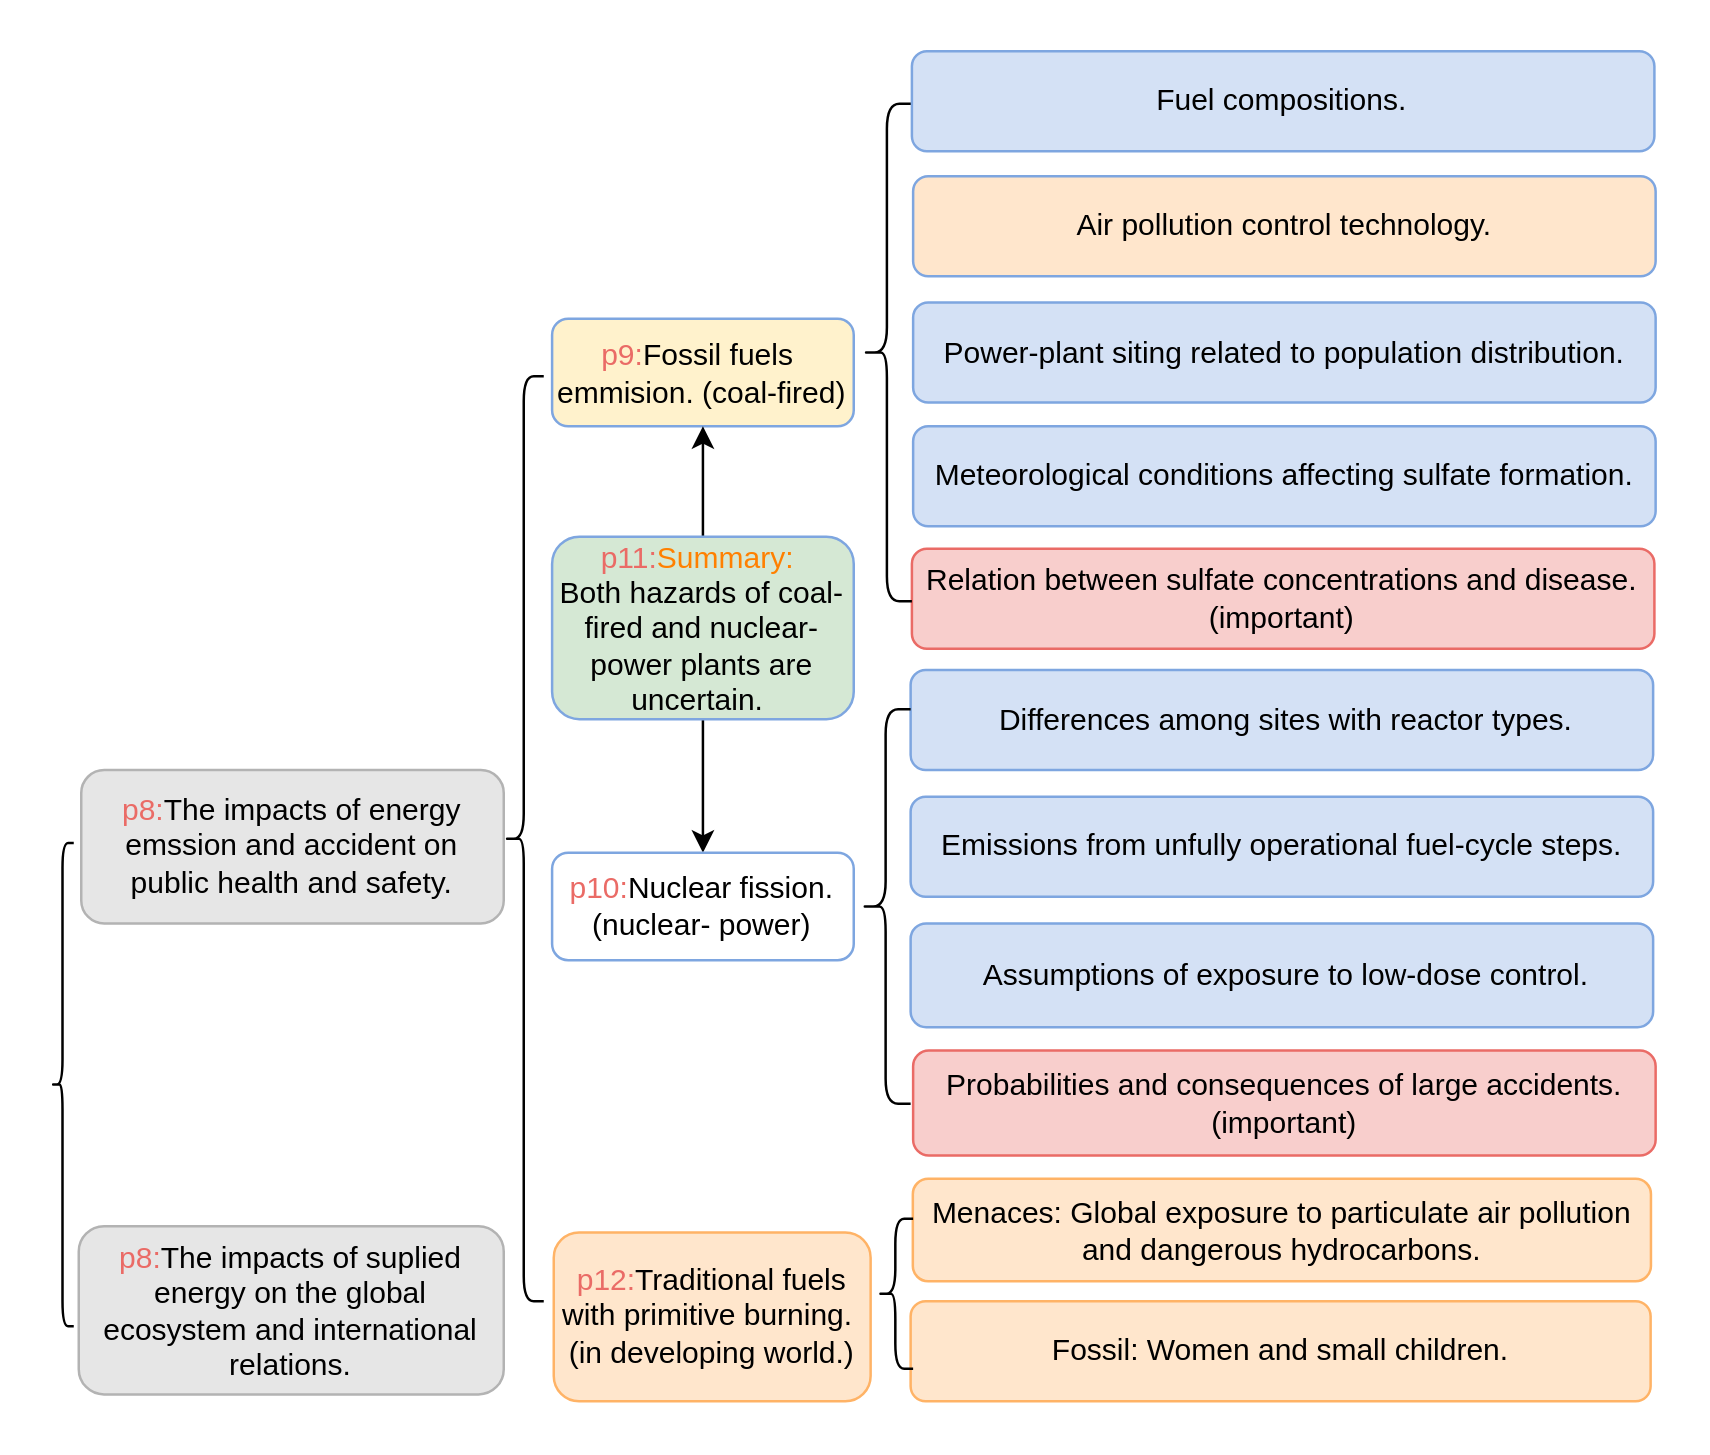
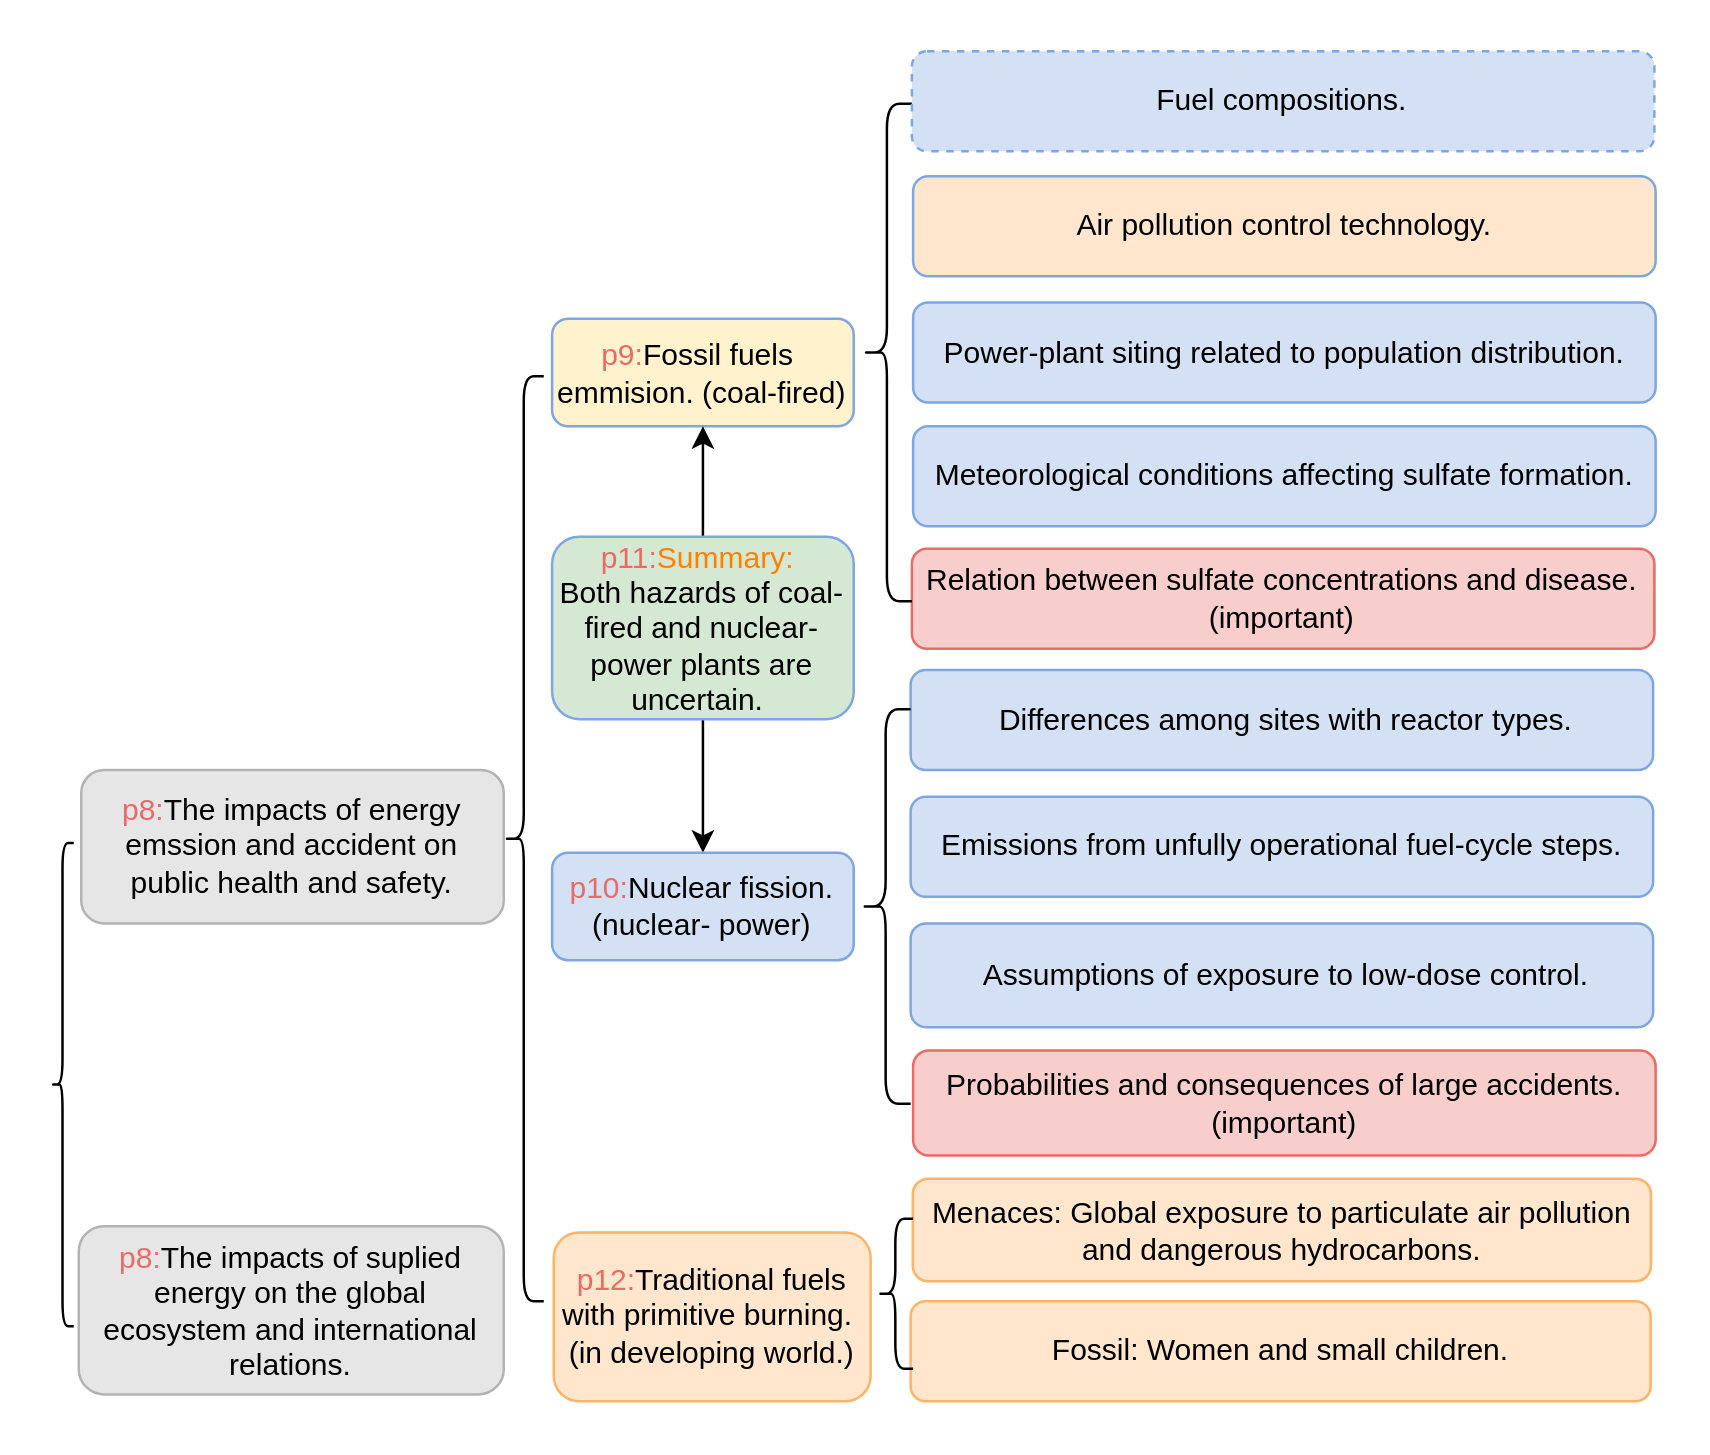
- <mxCell id="20" value="Fuel compositions." style="rounded=1;whiteSpace=wrap;html=1;fillColor=#D4E1F5;strokeColor=#7EA6E0;" parent="1" vertex="1"><mxGeometry x="364.26" y="20" width="297" height="40" as="geometry" /></mxCell>
+ <mxCell id="20" value="Fuel compositions." style="rounded=1;whiteSpace=wrap;html=1;fillColor=#D4E1F5;strokeColor=#7EA6E0;dashed=1;" parent="1" vertex="1"><mxGeometry x="364.26" y="20" width="297" height="40" as="geometry" /></mxCell>
- <mxCell id="25" value="&lt;font color=&quot;#ea6b66&quot;&gt;p10:&lt;/font&gt;&lt;span&gt;Nuclear fission.&lt;/span&gt;&lt;br&gt;&lt;span&gt;(nuclear- power)&lt;/span&gt;" style="rounded=1;whiteSpace=wrap;html=1;fillColor=#ffffff;strokeColor=#7EA6E0;" vertex="1" parent="1"><mxGeometry x="220.34" y="340.59" width="120.66" height="43" as="geometry" /></mxCell>
+ <mxCell id="25" value="&lt;font color=&quot;#ea6b66&quot;&gt;p10:&lt;/font&gt;&lt;span&gt;Nuclear fission.&lt;/span&gt;&lt;br&gt;&lt;span&gt;(nuclear- power)&lt;/span&gt;" style="rounded=1;whiteSpace=wrap;html=1;fillColor=#D4E1F5;strokeColor=#7EA6E0;" vertex="1" parent="1"><mxGeometry x="220.34" y="340.59" width="120.66" height="43" as="geometry" /></mxCell>
